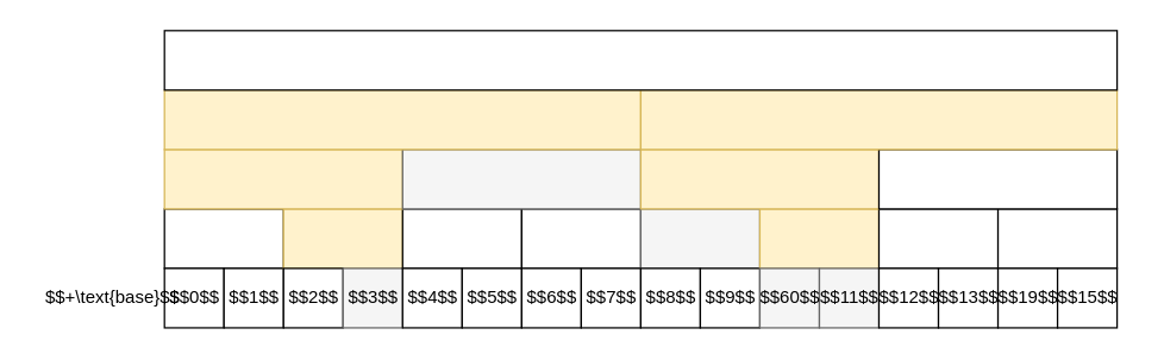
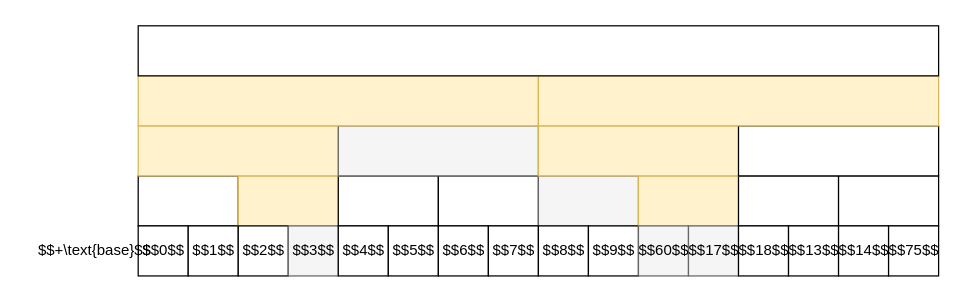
- <mxCell id="45" value="$$11$$" style="text;html=1;align=center;verticalAlign=middle;resizable=0;points=[];autosize=1;" vertex="1" parent="1"><mxGeometry x="545" y="190" width="50" height="20" as="geometry" /></mxCell>
+ <mxCell id="45" value="$$17$$" style="text;html=1;align=center;verticalAlign=middle;resizable=0;points=[];autosize=1;" vertex="1" parent="1"><mxGeometry x="545" y="190" width="50" height="20" as="geometry" /></mxCell>
- <mxCell id="47" value="$$12$$" style="text;html=1;align=center;verticalAlign=middle;resizable=0;points=[];autosize=1;" vertex="1" parent="1"><mxGeometry x="580" y="190" width="60" height="20" as="geometry" /></mxCell>
+ <mxCell id="47" value="$$18$$" style="text;html=1;align=center;verticalAlign=middle;resizable=0;points=[];autosize=1;" vertex="1" parent="1"><mxGeometry x="580" y="190" width="60" height="20" as="geometry" /></mxCell>
- <mxCell id="43" value="$$19$$" style="text;html=1;align=center;verticalAlign=middle;resizable=0;points=[];autosize=1;" vertex="1" parent="1"><mxGeometry x="660" y="190" width="60" height="20" as="geometry" /></mxCell>
+ <mxCell id="43" value="$$14$$" style="text;html=1;align=center;verticalAlign=middle;resizable=0;points=[];autosize=1;" vertex="1" parent="1"><mxGeometry x="660" y="190" width="60" height="20" as="geometry" /></mxCell>
- <mxCell id="46" value="$$15$$" style="text;html=1;align=center;verticalAlign=middle;resizable=0;points=[];autosize=1;" vertex="1" parent="1"><mxGeometry x="700" y="190" width="60" height="20" as="geometry" /></mxCell>
+ <mxCell id="46" value="$$75$$" style="text;html=1;align=center;verticalAlign=middle;resizable=0;points=[];autosize=1;" vertex="1" parent="1"><mxGeometry x="700" y="190" width="60" height="20" as="geometry" /></mxCell>
